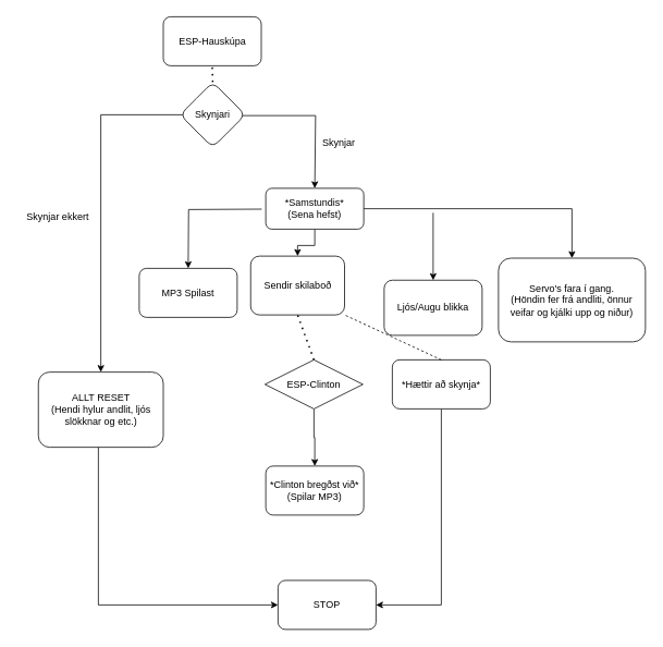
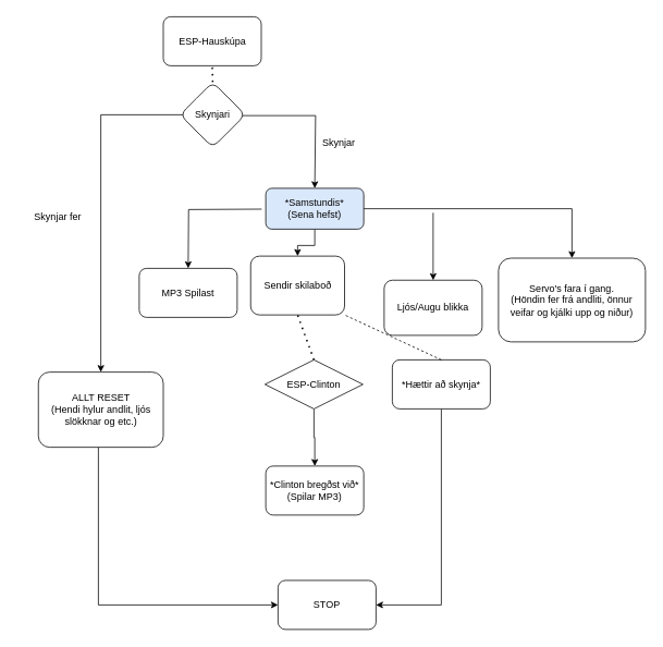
- <mxCell id="11" value="*Samstundis*&lt;div&gt;(Sena hefst)&lt;/div&gt;" style="whiteSpace=wrap;html=1;rounded=1;" parent="1" vertex="1"><mxGeometry x="325" y="230" width="120" height="50" as="geometry" /></mxCell>
+ <mxCell id="11" value="*Samstundis*&lt;div&gt;(Sena hefst)&lt;/div&gt;" style="whiteSpace=wrap;html=1;rounded=1;fillColor=#dae8fc;" parent="1" vertex="1"><mxGeometry x="325" y="230" width="120" height="50" as="geometry" /></mxCell>
- <mxCell id="19" value="Skynjar ekkert" style="text;html=1;align=center;verticalAlign=middle;resizable=0;points=[];autosize=1;strokeColor=none;fillColor=none;" parent="1" vertex="1"><mxGeometry x="20" y="250" width="100" height="30" as="geometry" /></mxCell>
+ <mxCell id="19" value="Skynjar fer" style="text;html=1;align=center;verticalAlign=middle;resizable=0;points=[];autosize=1;strokeColor=none;fillColor=none;" parent="1" vertex="1"><mxGeometry x="20" y="250" width="100" height="30" as="geometry" /></mxCell>
